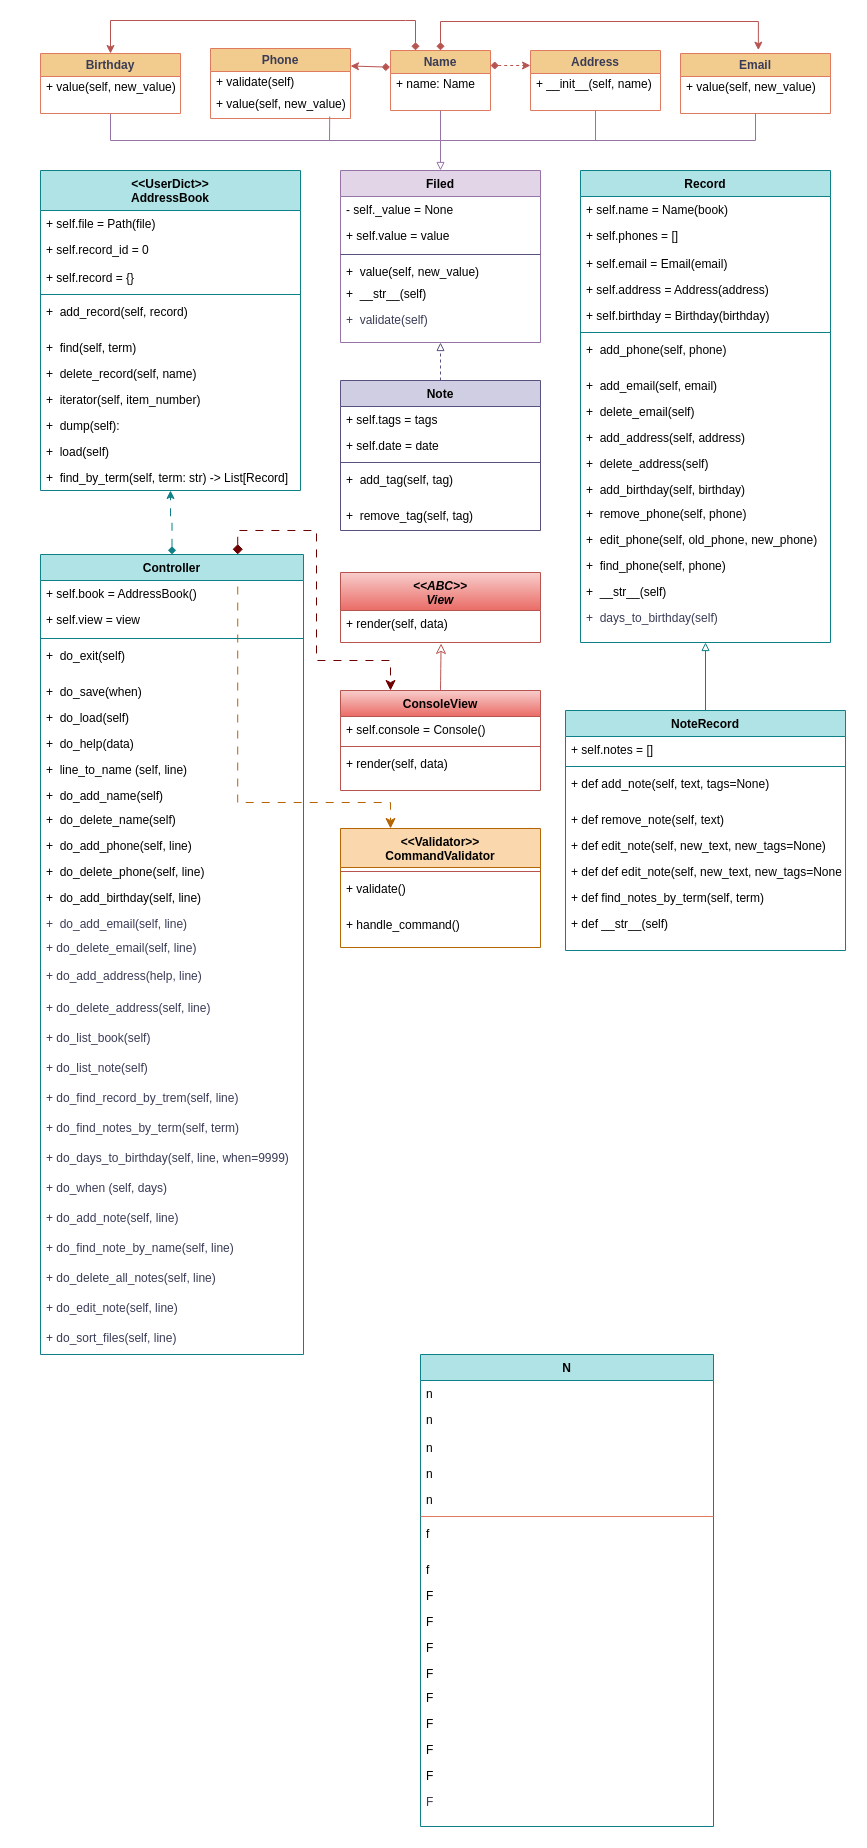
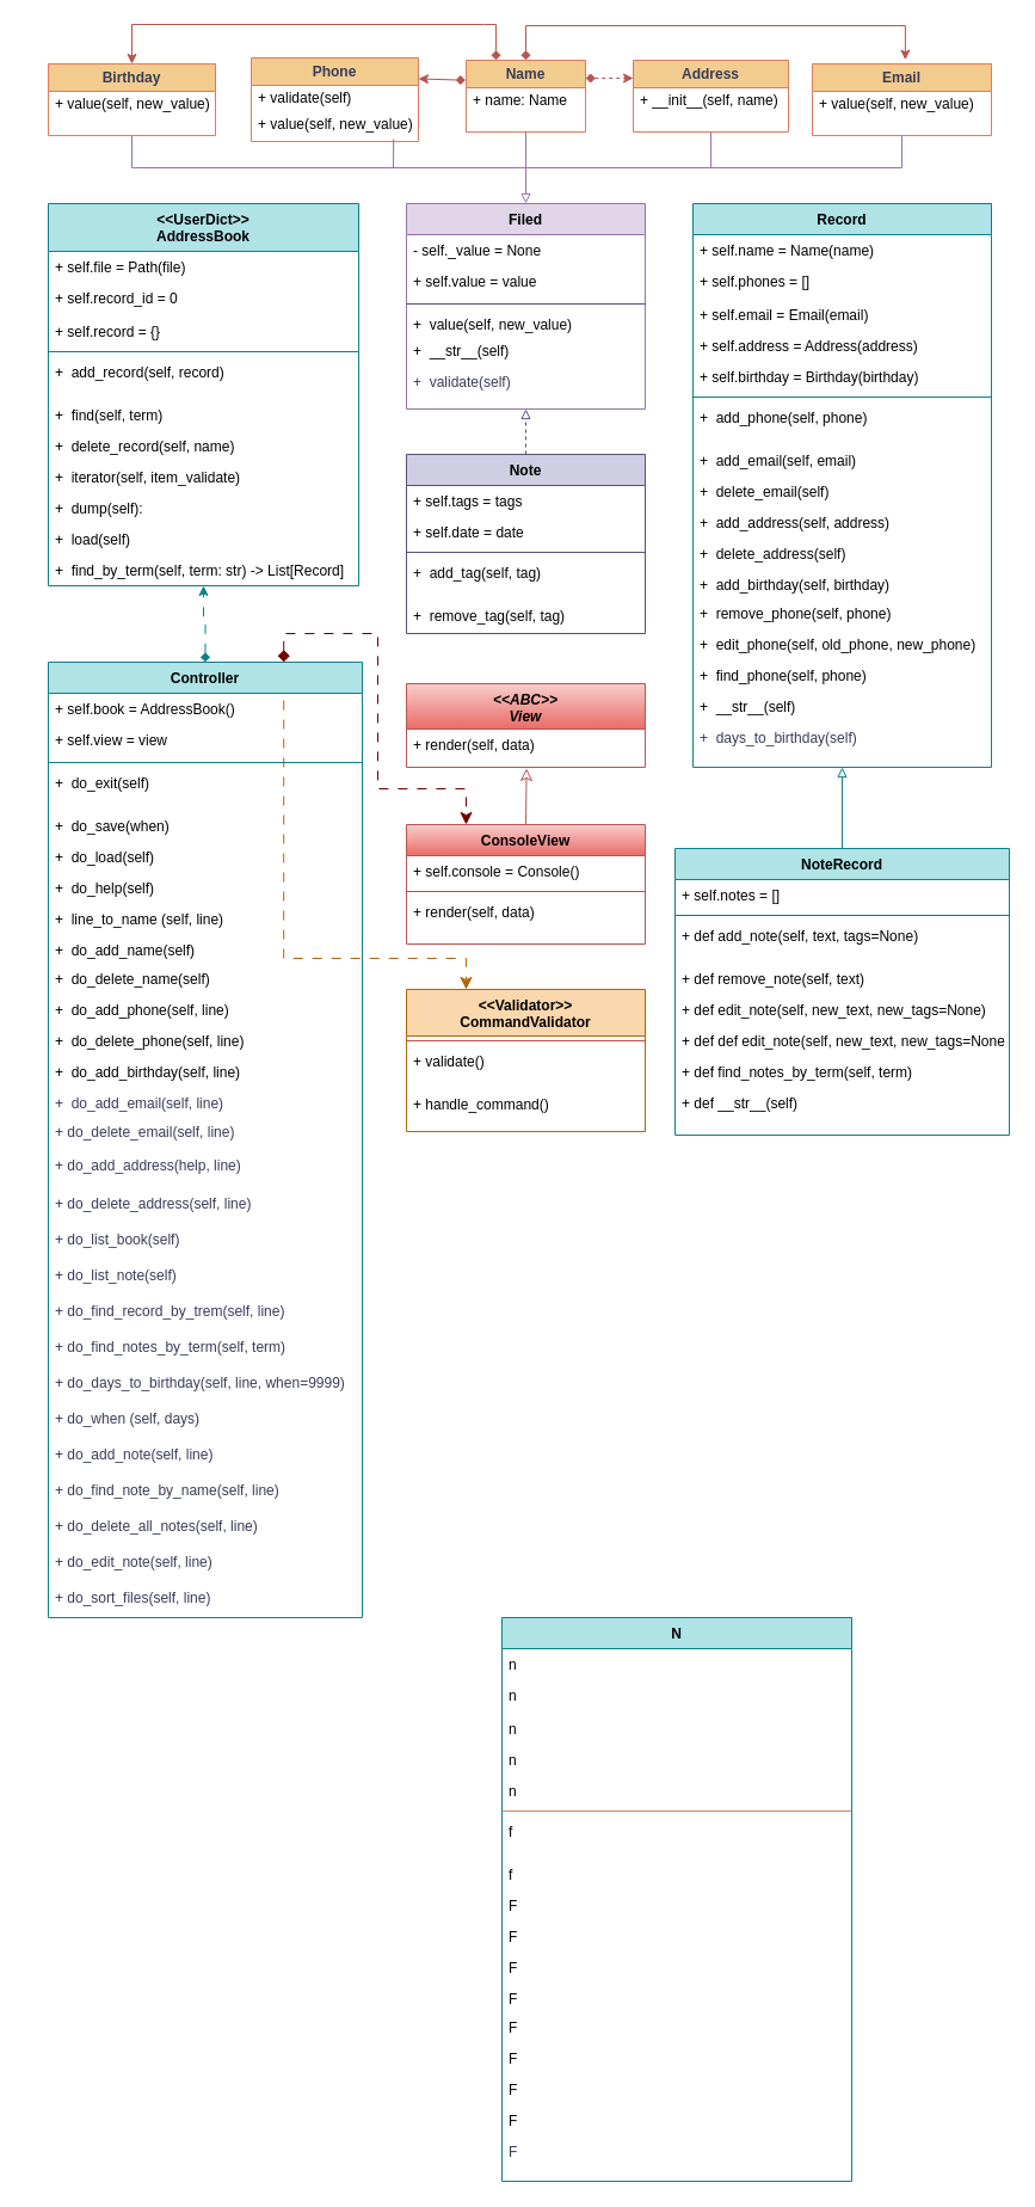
- <mxCell id="31" value="+ self.name = Name(book)" style="text;align=left;verticalAlign=top;spacingLeft=4;spacingRight=4;overflow=hidden;rotatable=0;points=[[0,0.5],[1,0.5]];portConstraint=eastwest;labelBackgroundColor=none;fontColor=#000000;fontStyle=0;" parent="30" vertex="1"><mxGeometry y="26" width="250" height="26" as="geometry" /></mxCell>
+ <mxCell id="31" value="+ self.name = Name(name)" style="text;align=left;verticalAlign=top;spacingLeft=4;spacingRight=4;overflow=hidden;rotatable=0;points=[[0,0.5],[1,0.5]];portConstraint=eastwest;labelBackgroundColor=none;fontColor=#000000;fontStyle=0;" parent="30" vertex="1"><mxGeometry y="26" width="250" height="26" as="geometry" /></mxCell>
- <mxCell id="56" value="+  iterator(self, item_number)" style="text;align=left;verticalAlign=top;spacingLeft=4;spacingRight=4;overflow=hidden;rotatable=0;points=[[0,0.5],[1,0.5]];portConstraint=eastwest;labelBackgroundColor=none;fontColor=#000000;" parent="48" vertex="1"><mxGeometry y="216" width="260" height="26" as="geometry" /></mxCell>
+ <mxCell id="56" value="+  iterator(self, item_validate)" style="text;align=left;verticalAlign=top;spacingLeft=4;spacingRight=4;overflow=hidden;rotatable=0;points=[[0,0.5],[1,0.5]];portConstraint=eastwest;labelBackgroundColor=none;fontColor=#000000;" parent="48" vertex="1"><mxGeometry y="216" width="260" height="26" as="geometry" /></mxCell>
- <mxCell id="105" value="+  do_help(data)" style="text;align=left;verticalAlign=top;spacingLeft=4;spacingRight=4;overflow=hidden;rotatable=0;points=[[0,0.5],[1,0.5]];portConstraint=eastwest;labelBackgroundColor=none;fontColor=#000000;" parent="98" vertex="1"><mxGeometry y="176" width="263" height="26" as="geometry" /></mxCell>
+ <mxCell id="105" value="+  do_help(self)" style="text;align=left;verticalAlign=top;spacingLeft=4;spacingRight=4;overflow=hidden;rotatable=0;points=[[0,0.5],[1,0.5]];portConstraint=eastwest;labelBackgroundColor=none;fontColor=#000000;" parent="98" vertex="1"><mxGeometry y="176" width="263" height="26" as="geometry" /></mxCell>
